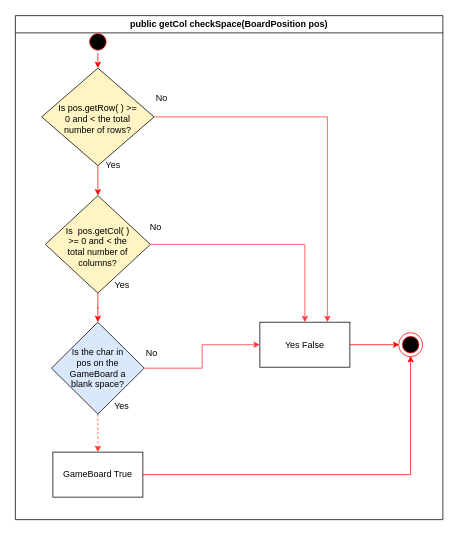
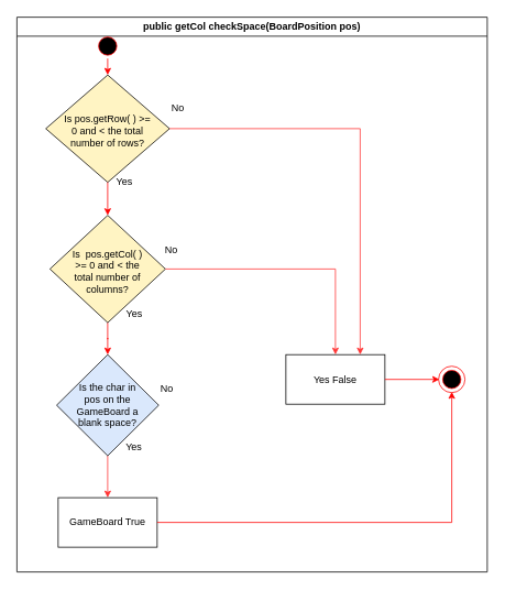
- <mxCell id="24" style="edgeStyle=orthogonalEdgeStyle;rounded=0;orthogonalLoop=1;jettySize=auto;html=1;strokeColor=#FF3333;entryX=0;entryY=0.5;entryDx=0;entryDy=0;" edge="1" parent="2" source="6" target="15"><mxGeometry relative="1" as="geometry"><mxPoint x="221.88" y="470" as="targetPoint" /></mxGeometry></mxCell>
- <mxCell id="5" style="edgeStyle=orthogonalEdgeStyle;rounded=0;orthogonalLoop=1;jettySize=auto;html=1;exitX=0.5;exitY=1;exitDx=0;exitDy=0;entryX=0.5;entryY=0;entryDx=0;entryDy=0;strokeColor=#FF3333;dashed=1;" edge="1" parent="2" source="6" target="14"><mxGeometry relative="1" as="geometry" /></mxCell>
+ <mxCell id="5" style="edgeStyle=orthogonalEdgeStyle;rounded=0;orthogonalLoop=1;jettySize=auto;html=1;exitX=0.5;exitY=1;exitDx=0;exitDy=0;entryX=0.5;entryY=0;entryDx=0;entryDy=0;strokeColor=#FF3333;" edge="1" parent="2" source="6" target="14"><mxGeometry relative="1" as="geometry" /></mxCell>
